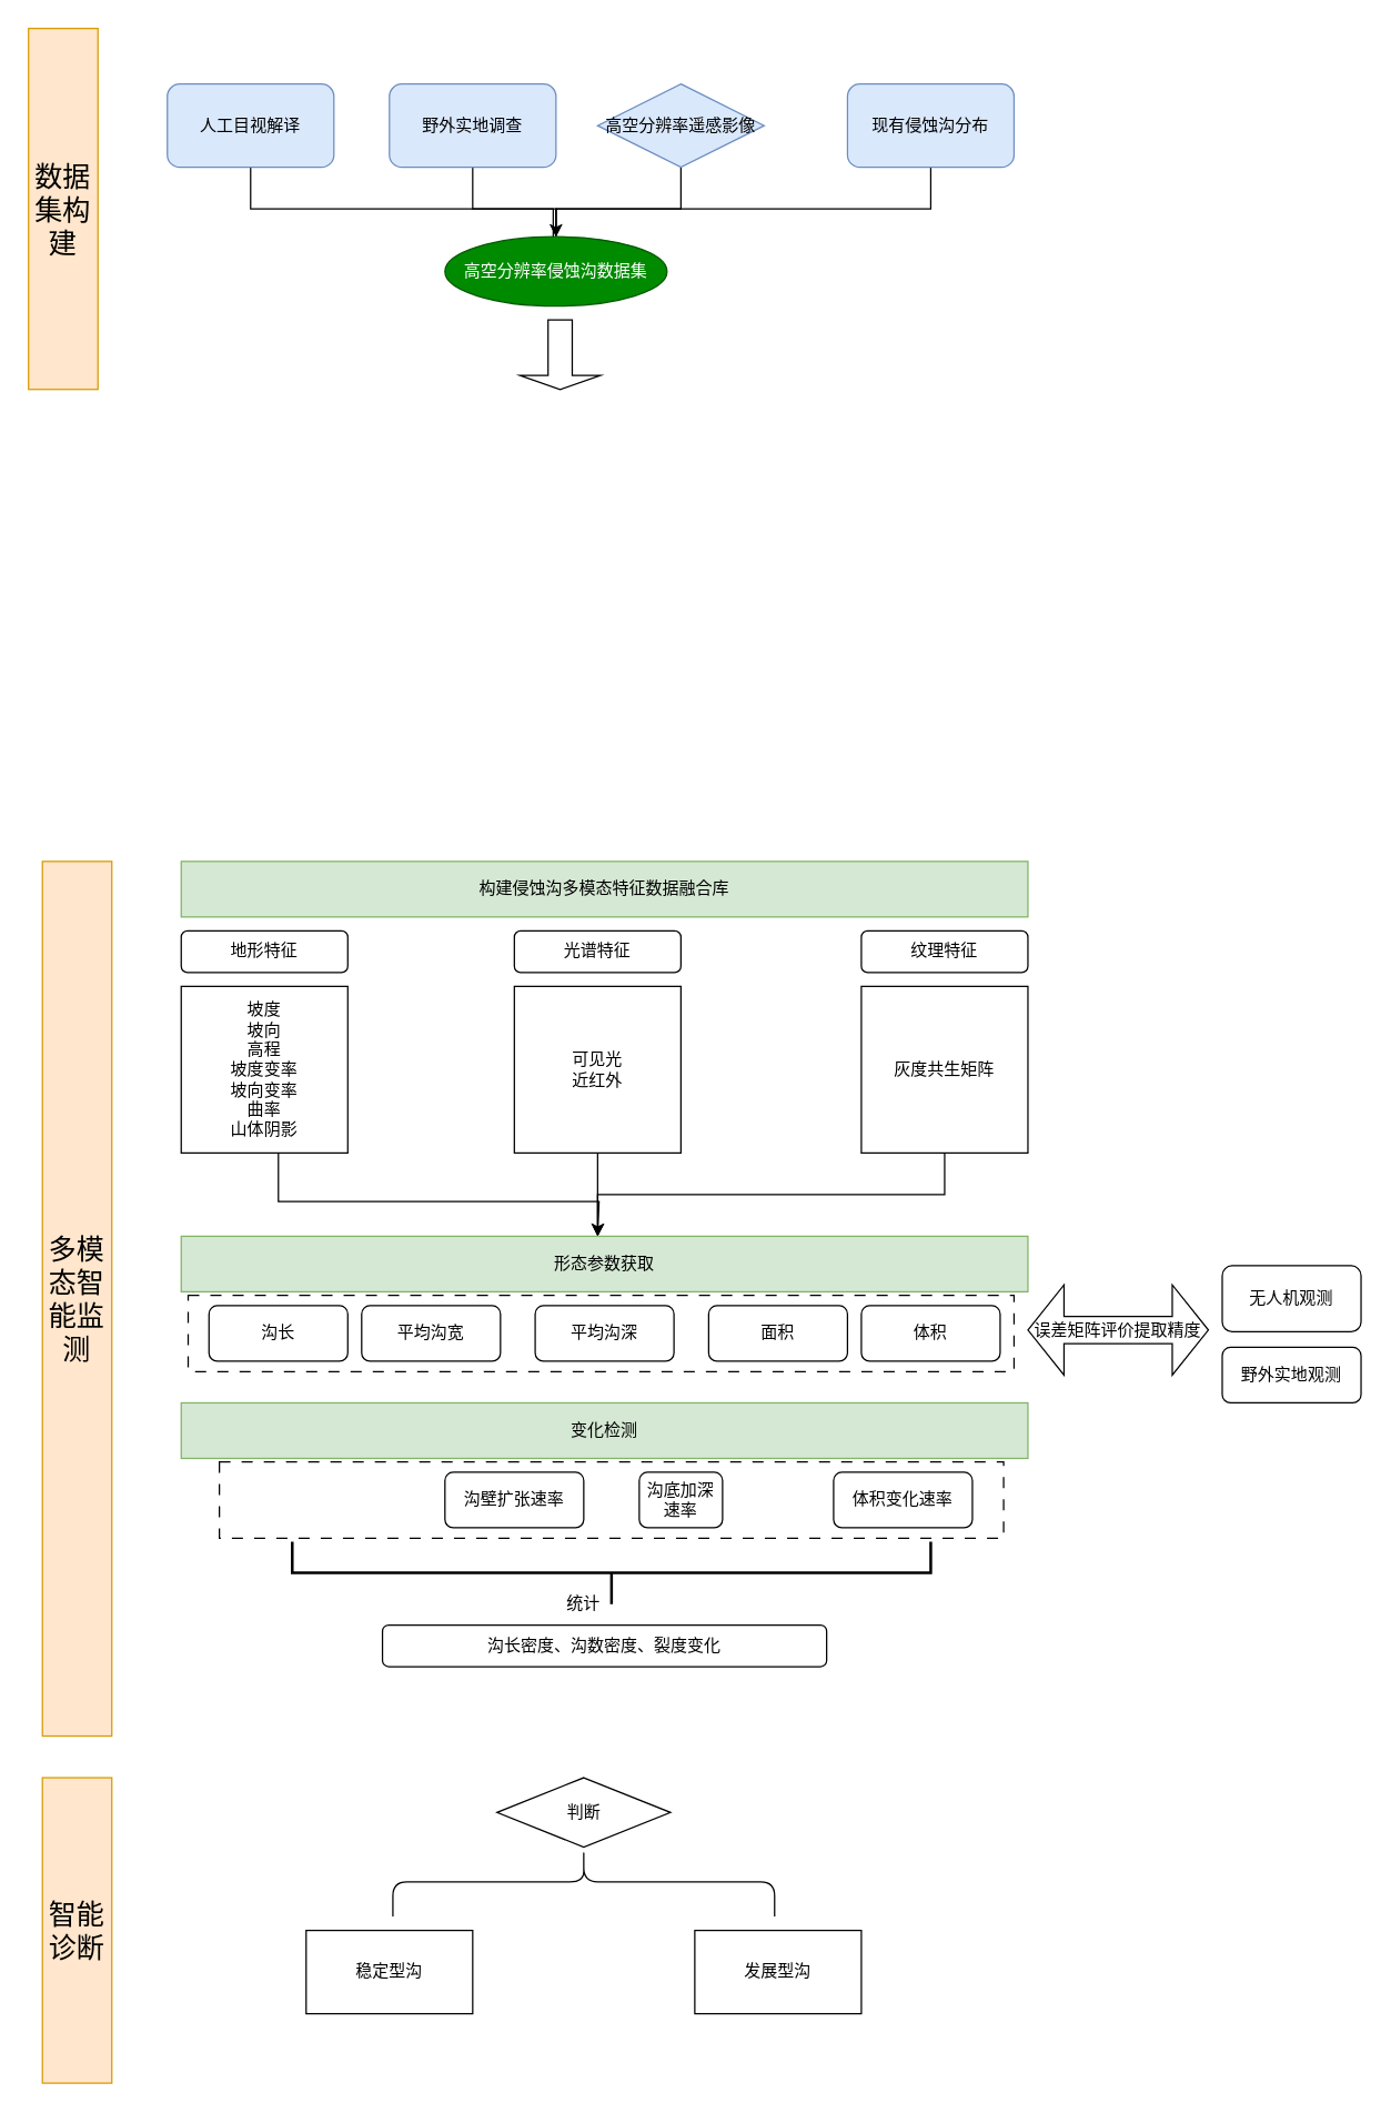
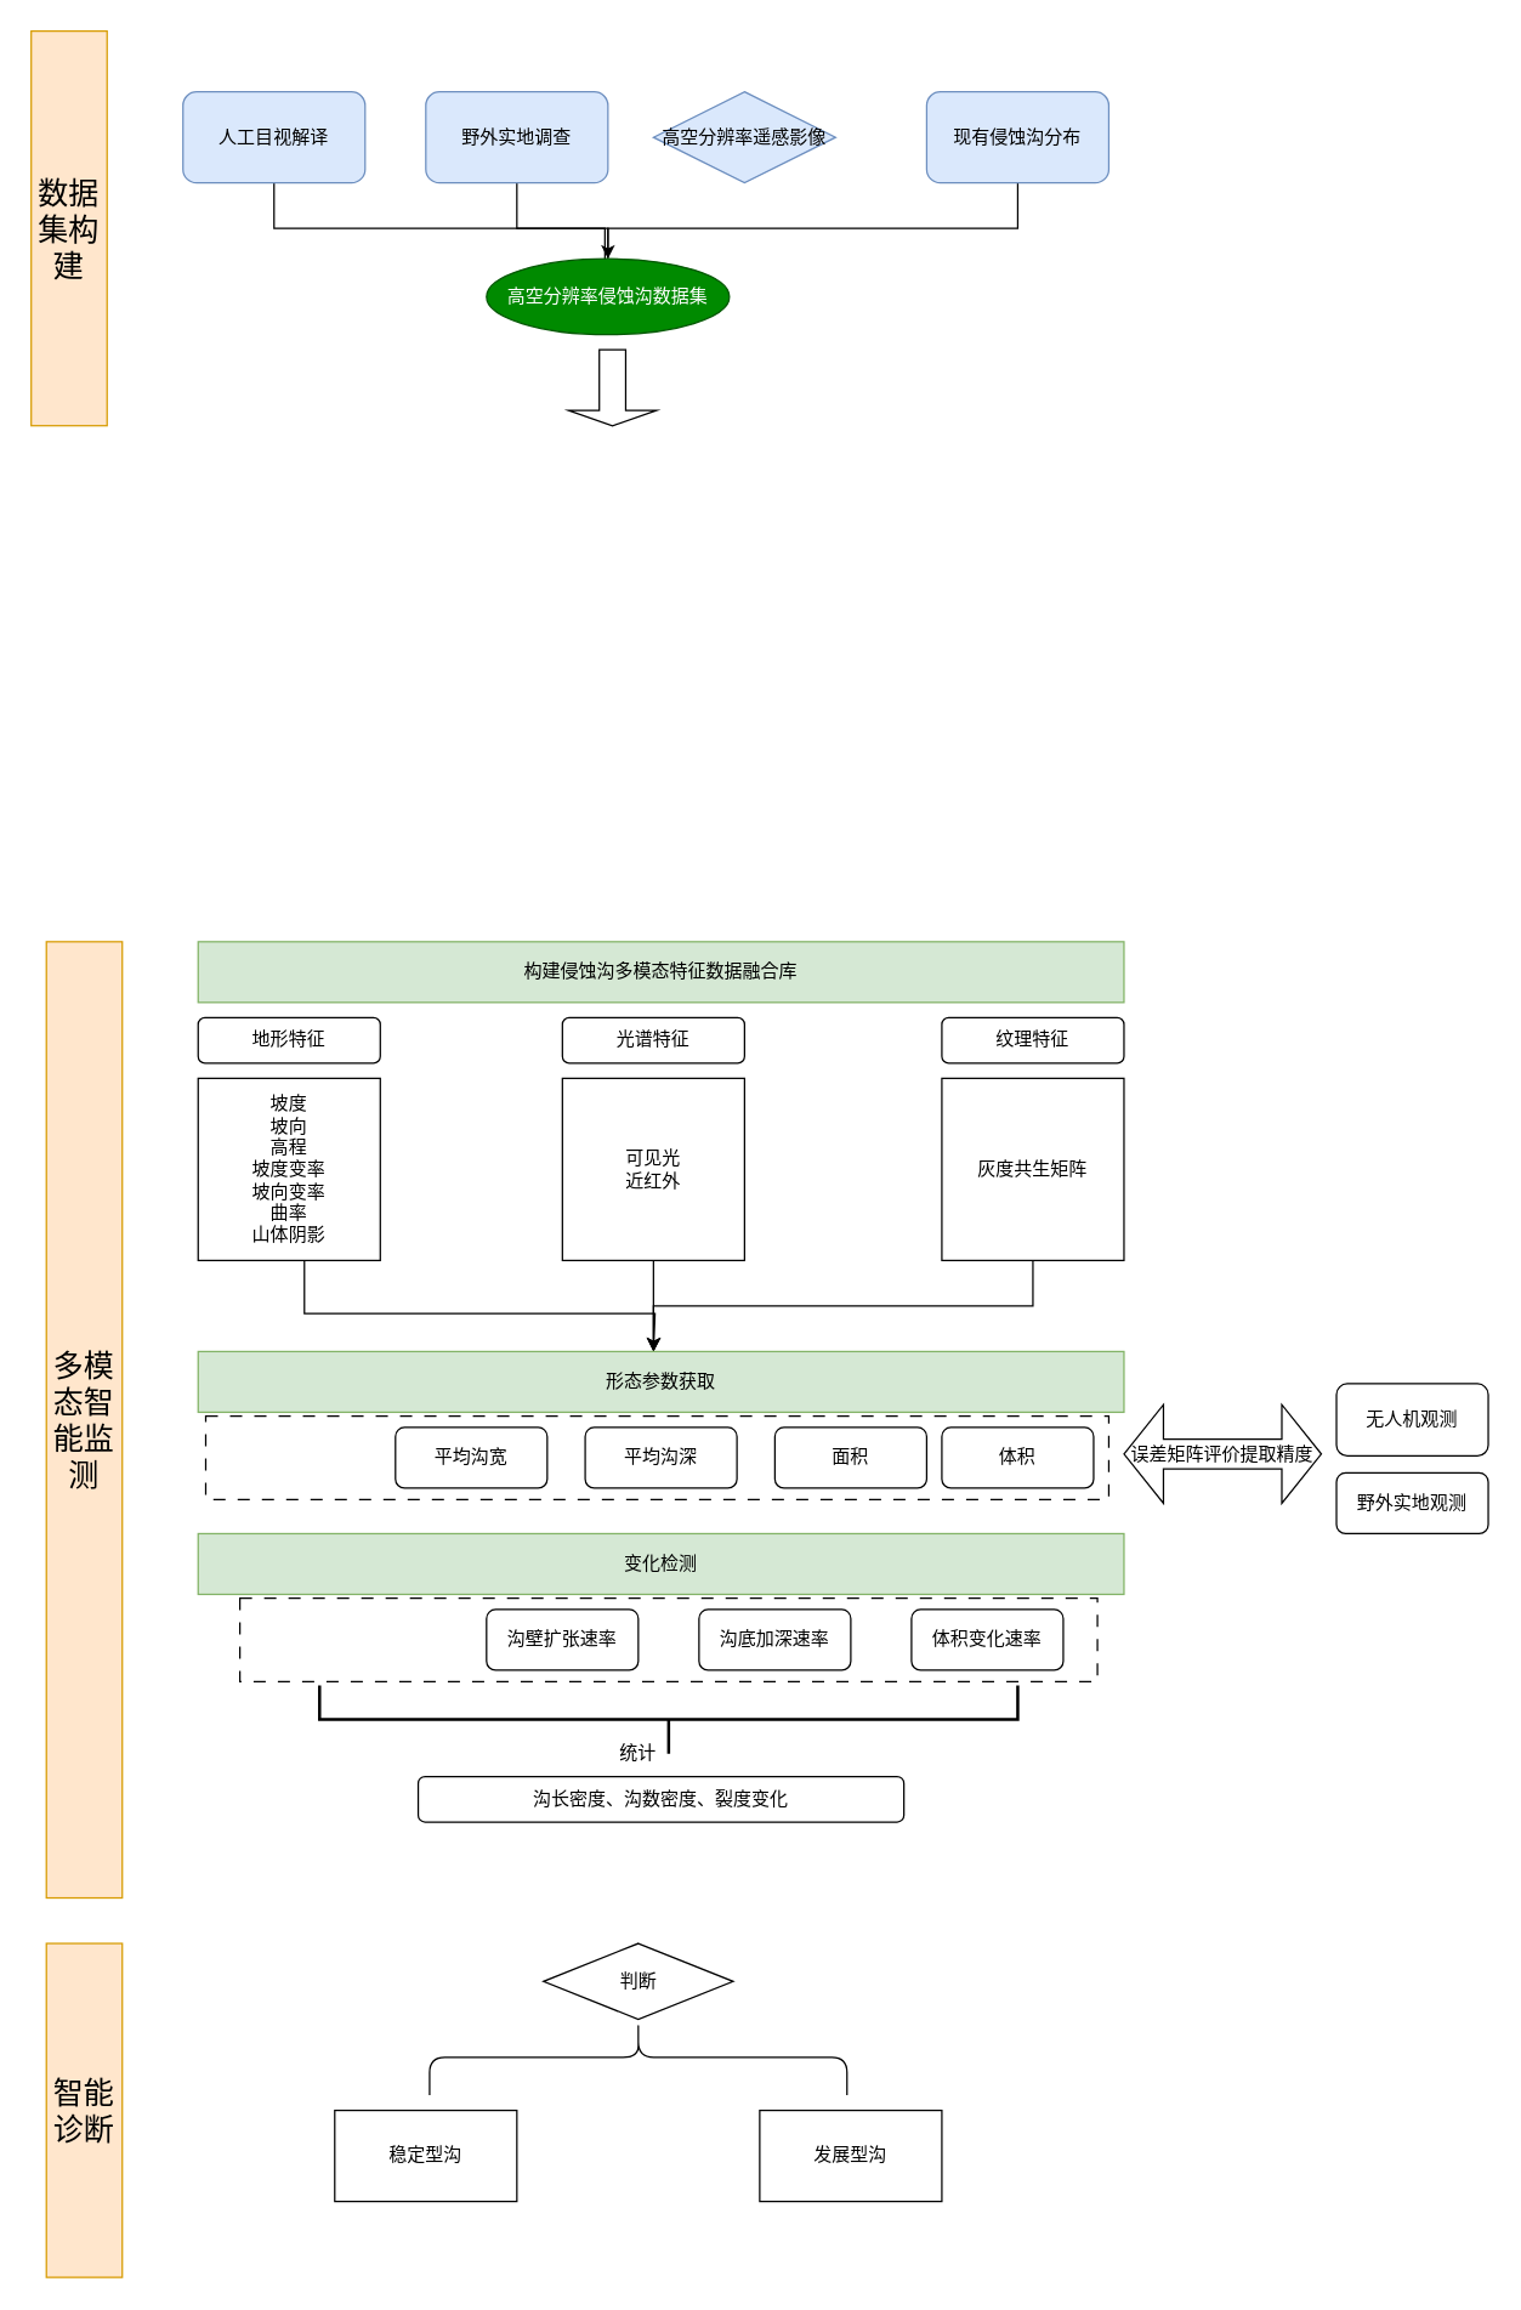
- <mxCell id="9" style="edgeStyle=orthogonalEdgeStyle;rounded=0;orthogonalLoop=1;jettySize=auto;html=1;" edge="1" parent="1" source="10" target="13"><mxGeometry relative="1" as="geometry"><Array as="points"><mxPoint x="490" y="150" /><mxPoint x="400" y="150" /></Array></mxGeometry></mxCell>
- <mxCell id="26" value="沟长" style="rounded=1;whiteSpace=wrap;html=1;" vertex="1" parent="1"><mxGeometry x="150" y="940" width="100" height="40" as="geometry" /></mxCell>
- <mxCell id="32" value="沟底加深速率" style="rounded=1;whiteSpace=wrap;html=1;" vertex="1" parent="1"><mxGeometry x="460" y="1060" width="60" height="40" as="geometry" /></mxCell>
+ <mxCell id="32" value="沟底加深速率" style="rounded=1;whiteSpace=wrap;html=1;" vertex="1" parent="1"><mxGeometry x="460" y="1060" width="100" height="40" as="geometry" /></mxCell>
